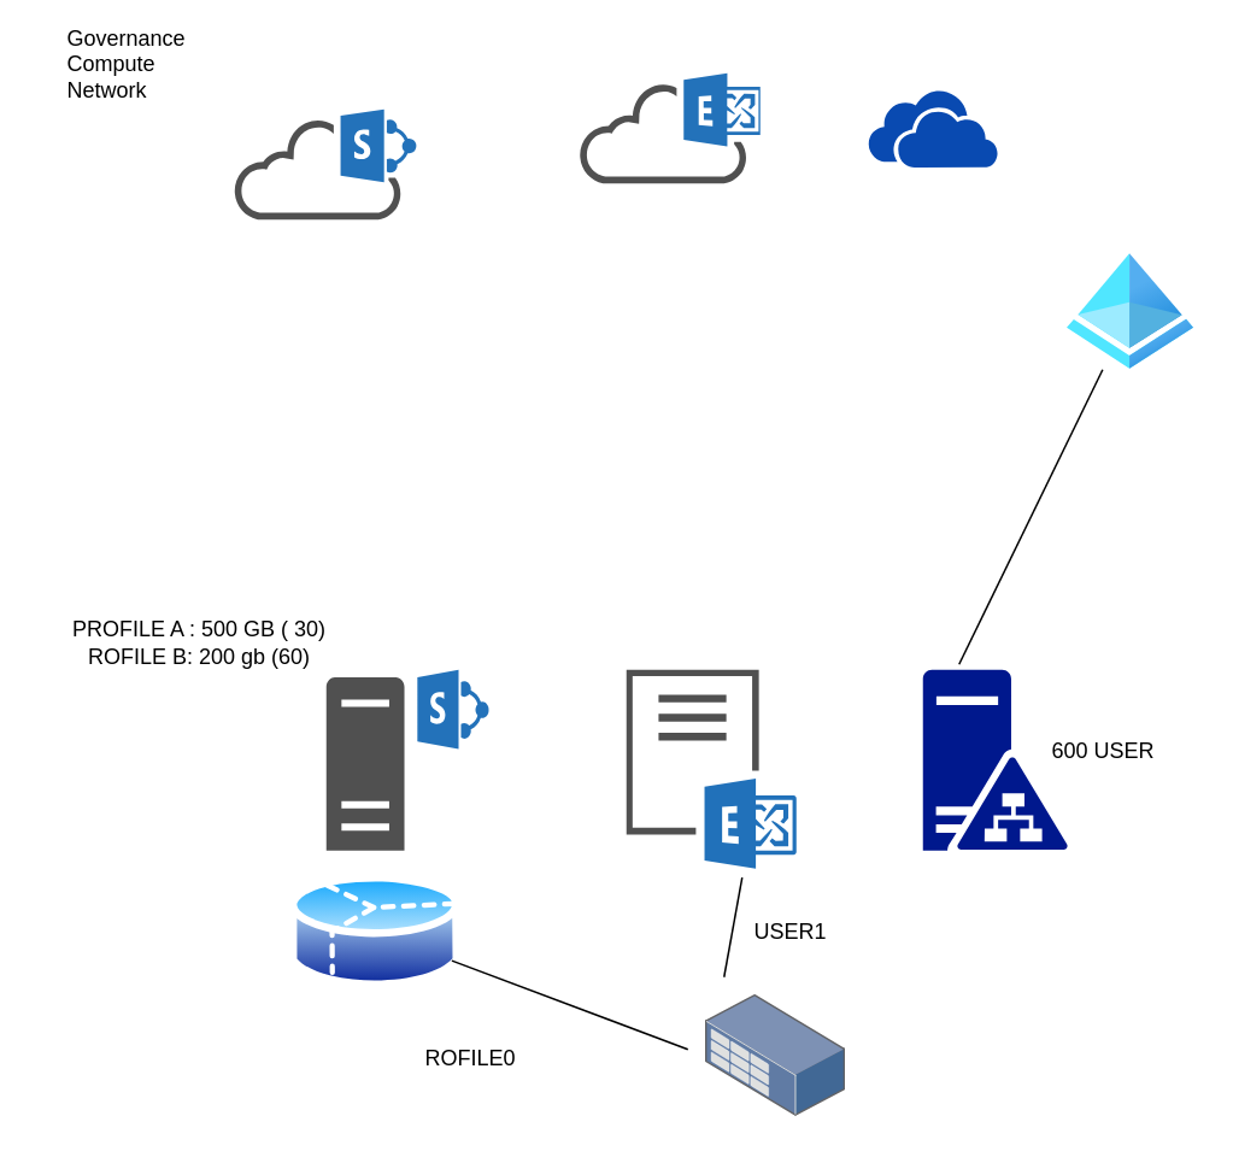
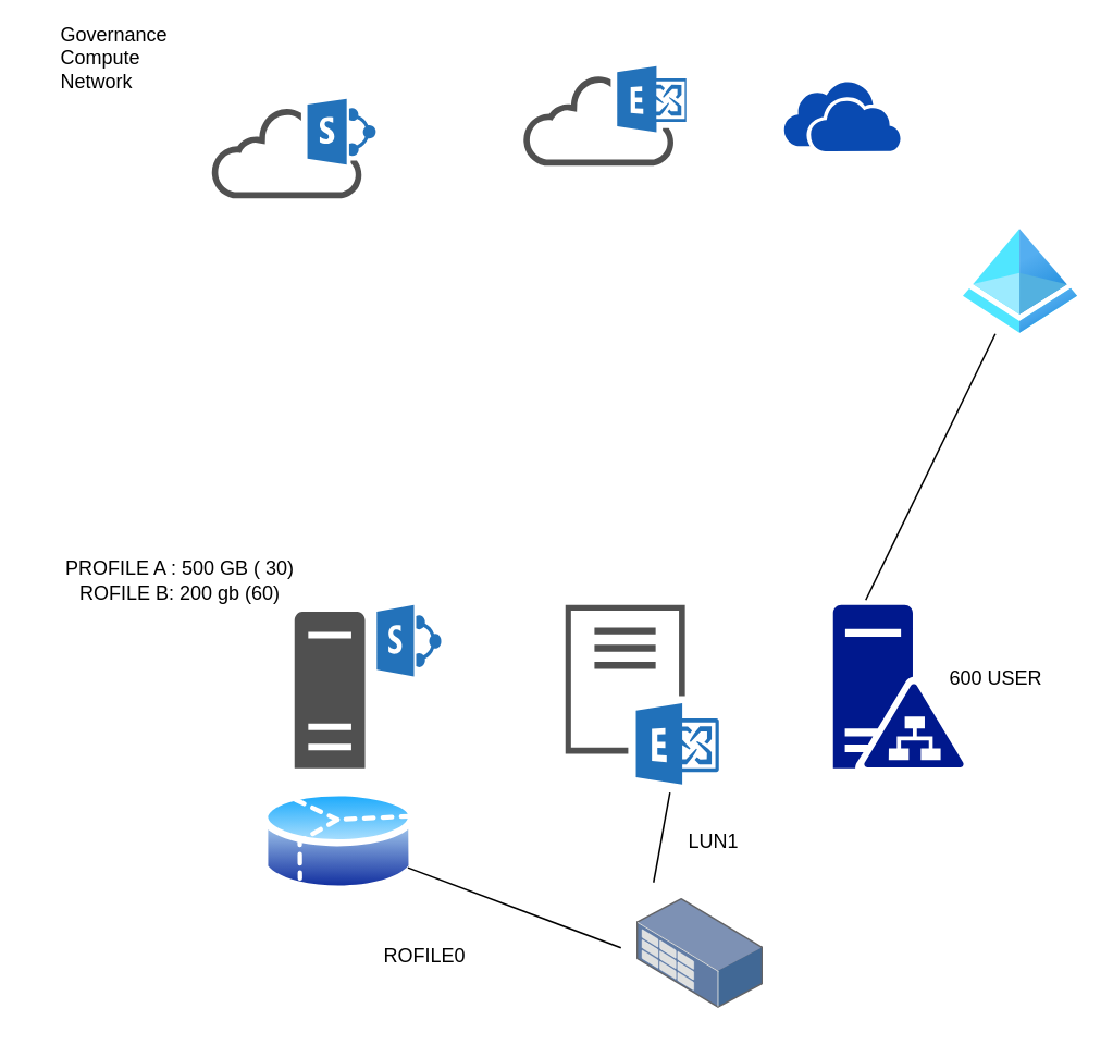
- <mxCell id="10" value="USER1" style="text;html=1;strokeColor=none;fillColor=none;align=center;verticalAlign=middle;whiteSpace=wrap;rounded=0;" vertex="1" parent="1"><mxGeometry x="407.4" y="500" width="60" height="30" as="geometry" /></mxCell>
+ <mxCell id="10" value="LUN1" style="text;html=1;strokeColor=none;fillColor=none;align=center;verticalAlign=middle;whiteSpace=wrap;rounded=0;" vertex="1" parent="1"><mxGeometry x="407.4" y="500" width="60" height="30" as="geometry" /></mxCell>
